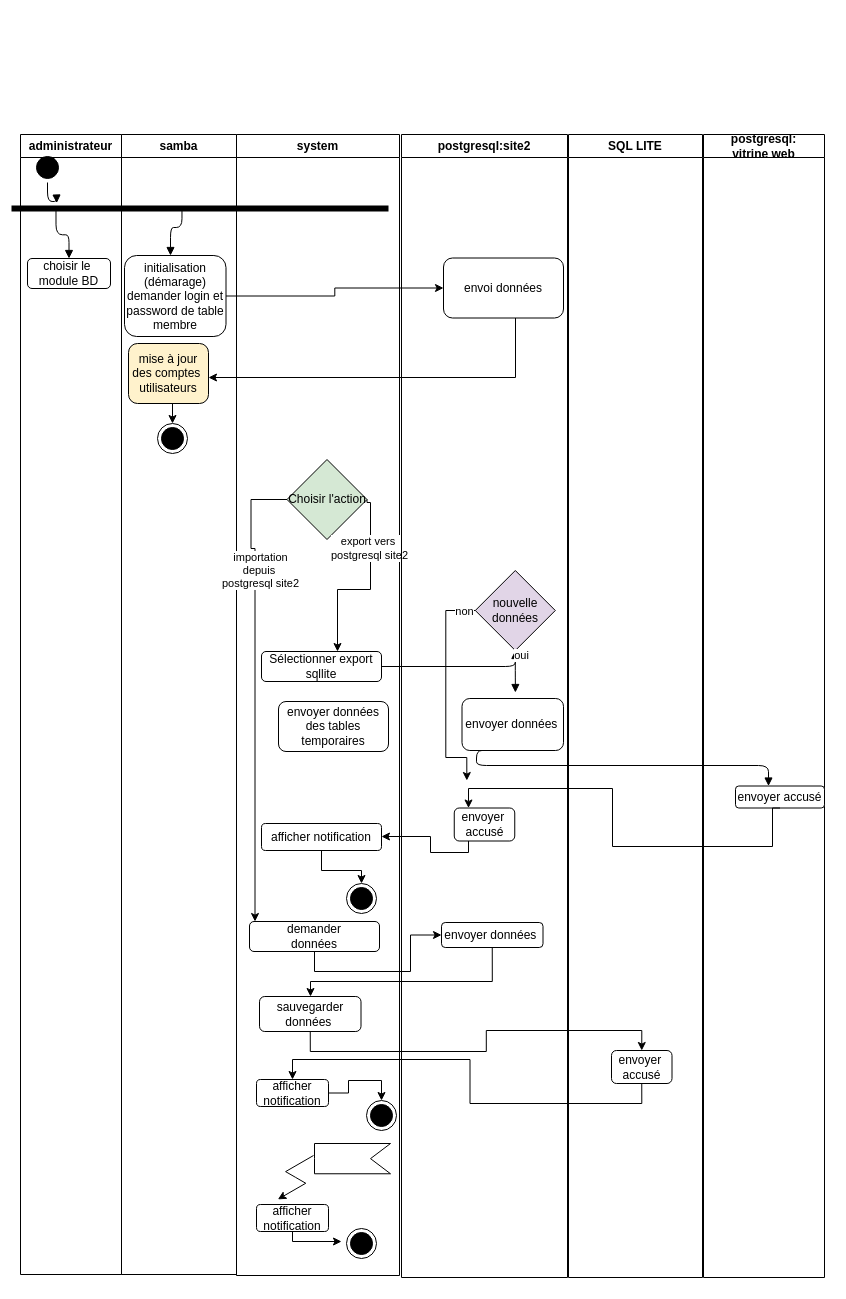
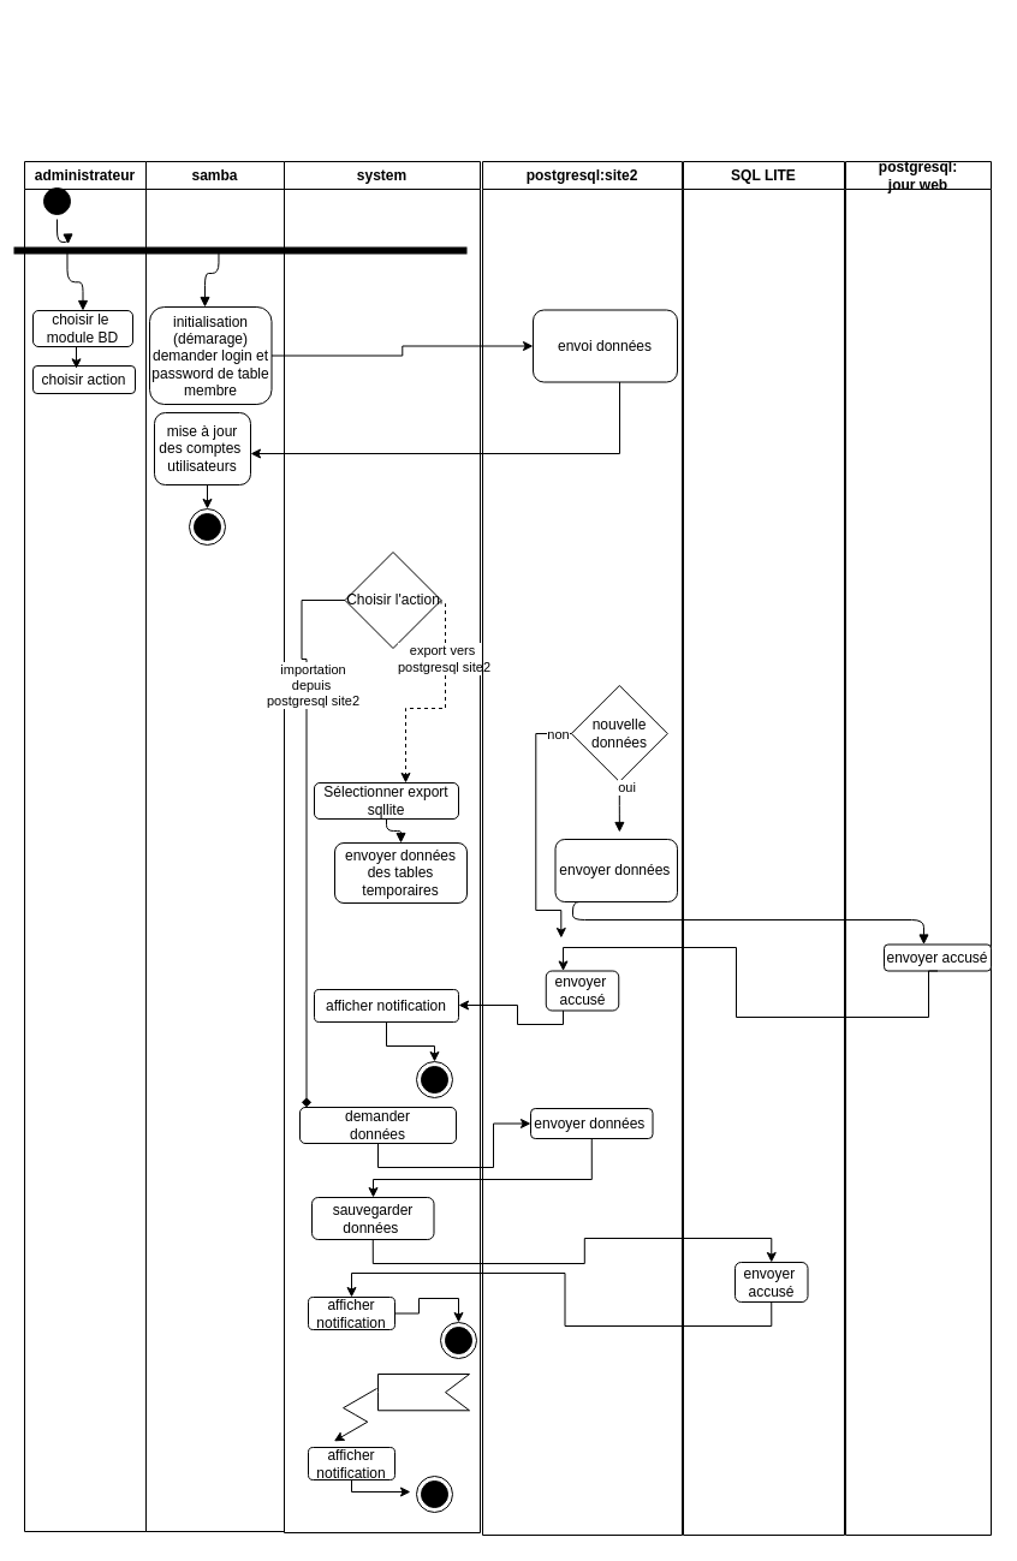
- <mxCell id="36" value="postgresql:&lt;div&gt;vitrine web&lt;/div&gt;" style="swimlane;whiteSpace=wrap;html=1;" vertex="1" parent="1"><mxGeometry x="703" y="134" width="121" height="1143" as="geometry" /></mxCell>
+ <mxCell id="36" value="postgresql:&lt;div&gt;jour web&lt;/div&gt;" style="swimlane;whiteSpace=wrap;html=1;" vertex="1" parent="1"><mxGeometry x="703" y="134" width="121" height="1143" as="geometry" /></mxCell>
+ <mxCell id="10" style="edgeStyle=orthogonalEdgeStyle;rounded=0;orthogonalLoop=1;jettySize=auto;html=1;exitX=0.5;exitY=1;exitDx=0;exitDy=0;entryX=0.424;entryY=0.101;entryDx=0;entryDy=0;entryPerimeter=0;" edge="1" parent="3" source="7" target="9"><mxGeometry relative="1" as="geometry" /></mxCell>
+ <mxCell id="9" value="choisir action" style="rounded=1;whiteSpace=wrap;html=1;" vertex="1" parent="3"><mxGeometry x="7" y="170" width="85" height="23" as="geometry" /></mxCell>
- <mxCell id="13" value="mise à jour&lt;div&gt;des comptes&amp;nbsp;&lt;/div&gt;&lt;div&gt;utilisateurs&lt;/div&gt;" style="rounded=1;whiteSpace=wrap;html=1;fillColor=#fff2cc;" vertex="1" parent="11"><mxGeometry x="7" y="209" width="80" height="60" as="geometry" /></mxCell>
+ <mxCell id="13" value="mise à jour&lt;div&gt;des comptes&amp;nbsp;&lt;/div&gt;&lt;div&gt;utilisateurs&lt;/div&gt;" style="rounded=1;whiteSpace=wrap;html=1;" vertex="1" parent="11"><mxGeometry x="7" y="209" width="80" height="60" as="geometry" /></mxCell>
- <mxCell id="23" value="Choisir l'action" style="rhombus;whiteSpace=wrap;html=1;perimeter=ellipsePerimeter;fillColor=#d5e8d4;" parent="16" vertex="1"><mxGeometry x="50.5" y="325" width="80" height="80" as="geometry" /></mxCell>
+ <mxCell id="23" value="Choisir l'action" style="rhombus;whiteSpace=wrap;html=1;perimeter=ellipsePerimeter;" parent="16" vertex="1"><mxGeometry x="50.5" y="325" width="80" height="80" as="geometry" /></mxCell>
- <mxCell id="24" value="" style="edgeStyle=orthogonalEdgeStyle;rounded=0;orthogonalLoop=1;jettySize=auto;html=1;exitX=1;exitY=0.5;exitDx=0;exitDy=0;" edge="1" parent="16" source="23" target="19"><mxGeometry relative="1" as="geometry"><Array as="points"><mxPoint x="131" y="368" /><mxPoint x="134" y="368" /><mxPoint x="134" y="455" /><mxPoint x="101" y="455" /></Array></mxGeometry></mxCell>
+ <mxCell id="24" value="" style="edgeStyle=orthogonalEdgeStyle;rounded=0;orthogonalLoop=1;jettySize=auto;html=1;exitX=1;exitY=0.5;exitDx=0;exitDy=0;dashed=1;" edge="1" parent="16" source="23" target="19"><mxGeometry relative="1" as="geometry"><Array as="points"><mxPoint x="131" y="368" /><mxPoint x="134" y="368" /><mxPoint x="134" y="455" /><mxPoint x="101" y="455" /></Array></mxGeometry></mxCell>
- <mxCell id="50" value="nouvelle données" style="rhombus;whiteSpace=wrap;html=1;perimeter=ellipsePerimeter;fillColor=#e1d5e7;" vertex="1" parent="47"><mxGeometry x="73.8" y="436" width="80" height="80" as="geometry" /></mxCell>
+ <mxCell id="50" value="nouvelle données" style="rhombus;whiteSpace=wrap;html=1;perimeter=ellipsePerimeter;" vertex="1" parent="47"><mxGeometry x="73.8" y="436" width="80" height="80" as="geometry" /></mxCell>
- <mxCell id="17" style="edgeStyle=orthogonalEdgeStyle;endArrow=block;html=1;" parent="16" source="19" target="50" edge="1"><mxGeometry relative="1" as="geometry" /></mxCell>
+ <mxCell id="17" style="edgeStyle=orthogonalEdgeStyle;endArrow=block;html=1;" parent="16" source="19" target="18" edge="1"><mxGeometry relative="1" as="geometry" /></mxCell>
- <mxCell id="59" style="edgeStyle=orthogonalEdgeStyle;rounded=0;orthogonalLoop=1;jettySize=auto;html=1;exitX=0;exitY=0.5;exitDx=0;exitDy=0;" edge="1" parent="1" source="23" target="38"><mxGeometry relative="1" as="geometry"><mxPoint x="228.731" y="729.846" as="targetPoint" /><Array as="points"><mxPoint x="250.5" y="499" /><mxPoint x="250.5" y="548" /><mxPoint x="254.5" y="548" /></Array></mxGeometry></mxCell>
+ <mxCell id="59" style="edgeStyle=orthogonalEdgeStyle;rounded=0;orthogonalLoop=1;jettySize=auto;html=1;exitX=0;exitY=0.5;exitDx=0;exitDy=0;endArrow=diamond;" edge="1" parent="1" source="23" target="38"><mxGeometry relative="1" as="geometry"><mxPoint x="228.731" y="729.846" as="targetPoint" /><Array as="points"><mxPoint x="250.5" y="499" /><mxPoint x="250.5" y="548" /><mxPoint x="254.5" y="548" /></Array></mxGeometry></mxCell>
